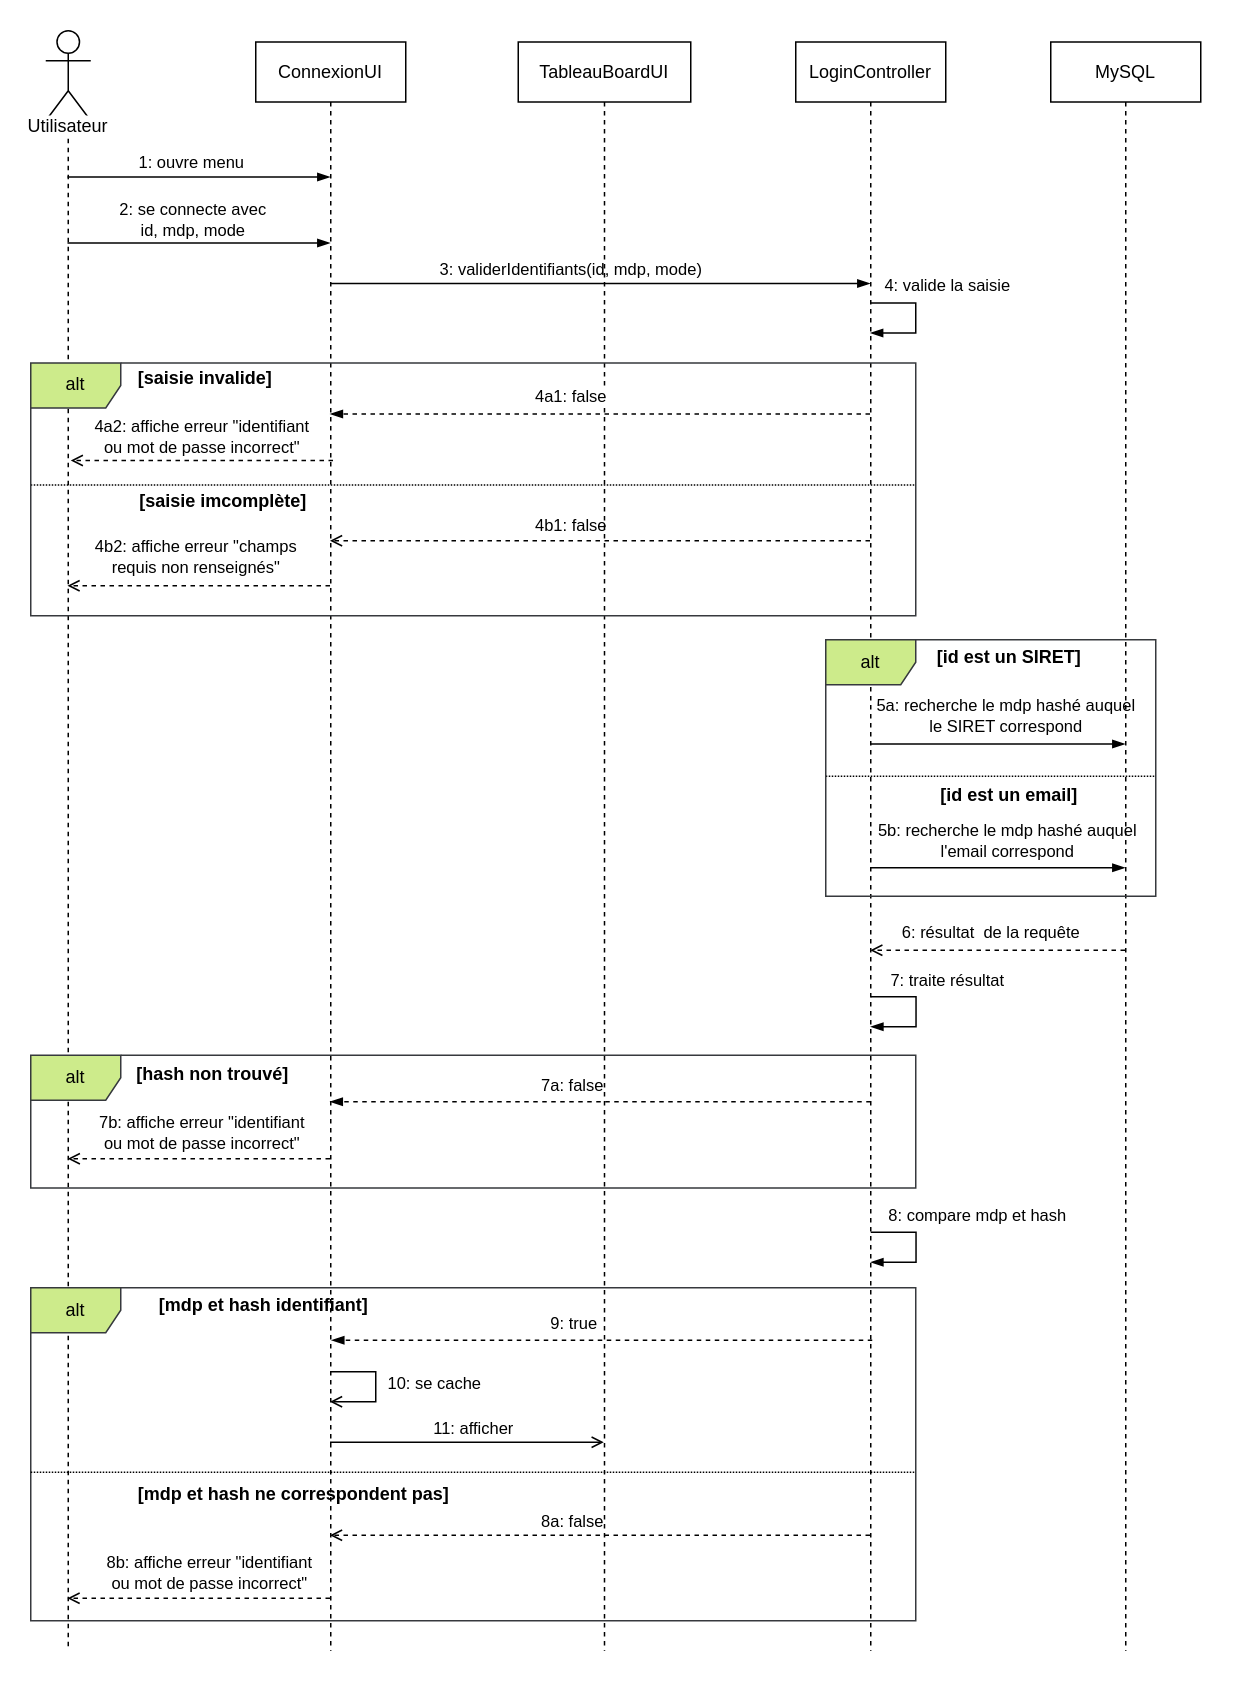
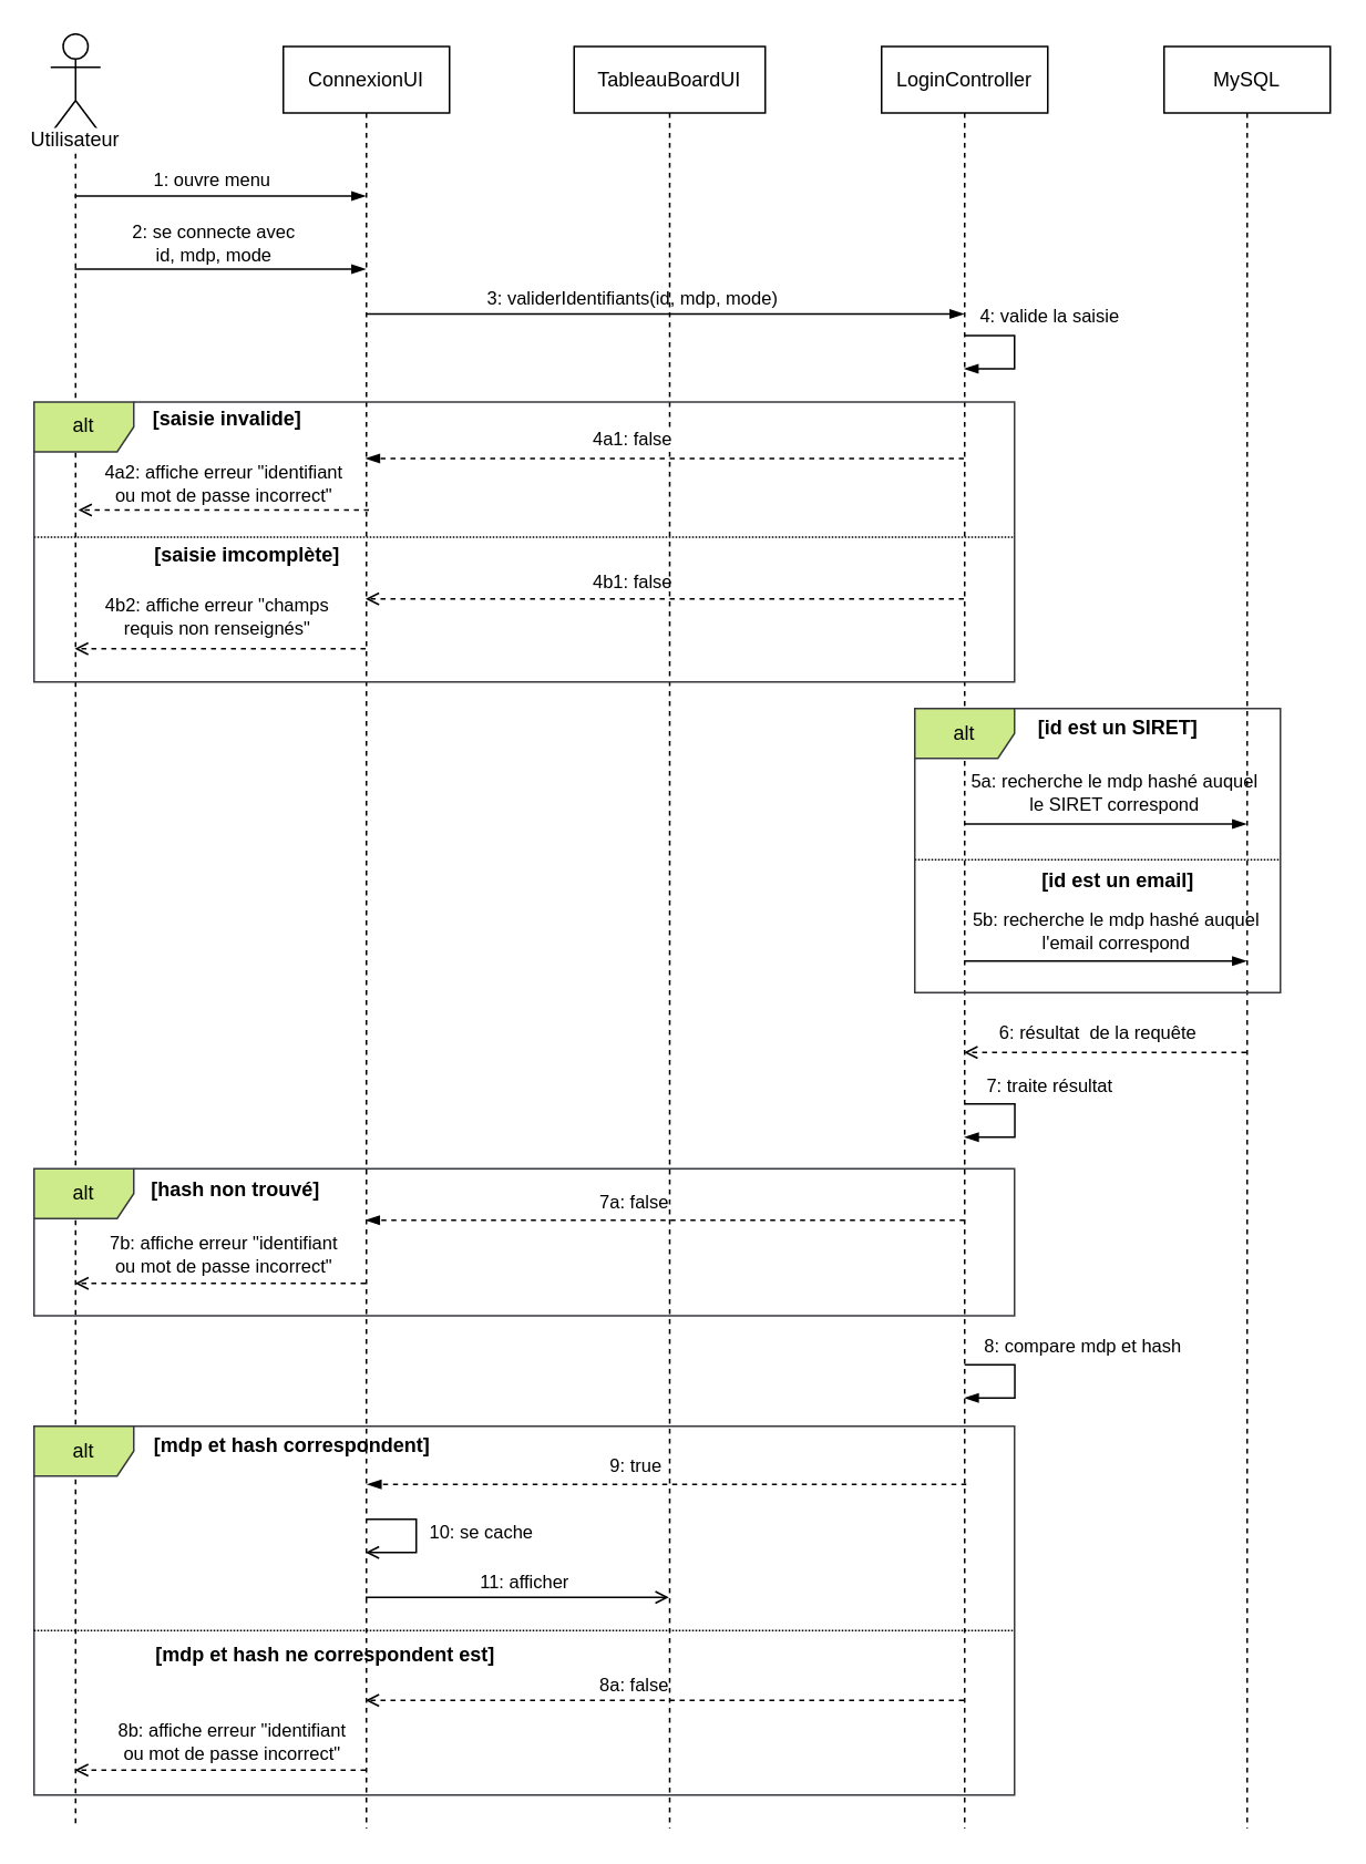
- <mxCell id="54" value="&lt;b&gt;[mdp et hash identifiant]&lt;/b&gt;" style="text;html=1;align=center;verticalAlign=middle;resizable=0;points=[];autosize=1;strokeColor=none;fillColor=none;" vertex="1" parent="1"><mxGeometry x="80" y="855" width="190" height="30" as="geometry" /></mxCell>
+ <mxCell id="54" value="&lt;b&gt;[mdp et hash correspondent]&lt;/b&gt;" style="text;html=1;align=center;verticalAlign=middle;resizable=0;points=[];autosize=1;strokeColor=none;fillColor=none;" vertex="1" parent="1"><mxGeometry x="80" y="855" width="190" height="30" as="geometry" /></mxCell>
- <mxCell id="56" value="&lt;b&gt;[mdp et hash ne correspondent pas]&lt;/b&gt;" style="text;html=1;align=center;verticalAlign=middle;resizable=0;points=[];autosize=1;strokeColor=none;fillColor=none;" vertex="1" parent="1"><mxGeometry x="80" y="981" width="230" height="30" as="geometry" /></mxCell>
+ <mxCell id="56" value="&lt;b&gt;[mdp et hash ne correspondent est]&lt;/b&gt;" style="text;html=1;align=center;verticalAlign=middle;resizable=0;points=[];autosize=1;strokeColor=none;fillColor=none;" vertex="1" parent="1"><mxGeometry x="80" y="981" width="230" height="30" as="geometry" /></mxCell>
